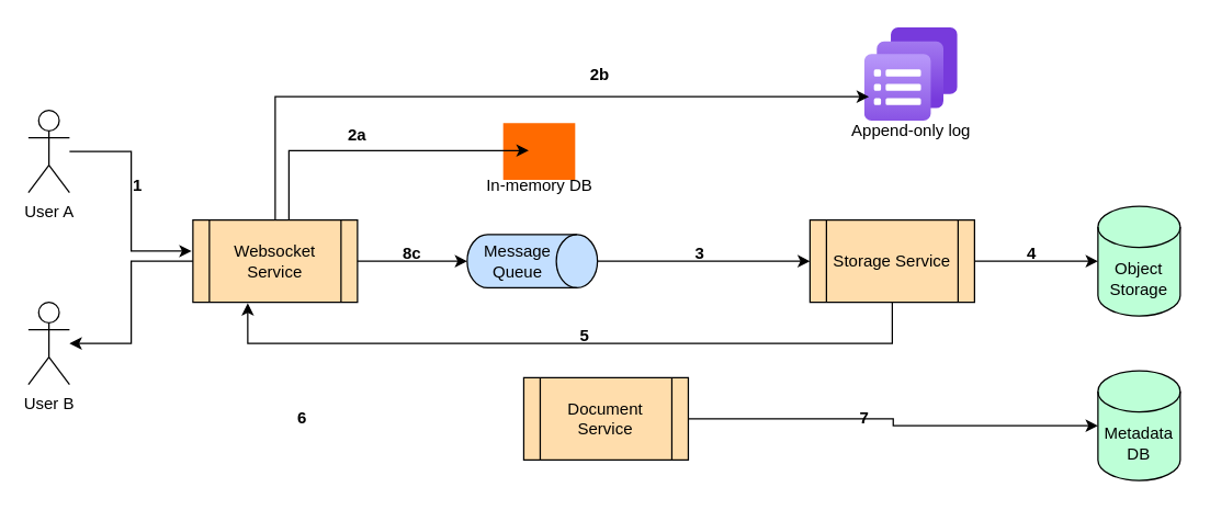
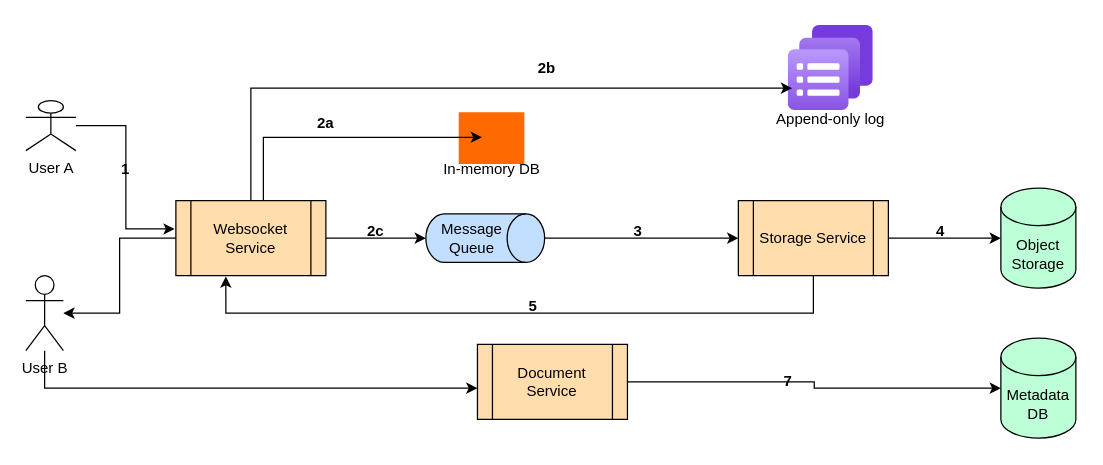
- <mxCell id="2" value="User A" style="shape=umlActor;verticalLabelPosition=bottom;verticalAlign=top;html=1;outlineConnect=0;" vertex="1" parent="1"><mxGeometry x="20" y="80" width="30" height="60" as="geometry" /></mxCell>
+ <mxCell id="2" value="User A" style="shape=umlActor;verticalLabelPosition=bottom;verticalAlign=top;html=1;outlineConnect=0;" vertex="1" parent="1"><mxGeometry x="20" y="80" width="40" height="40" as="geometry" /></mxCell>
- <mxCell id="28" value="&lt;b&gt;8c&lt;/b&gt;" style="text;html=1;align=center;verticalAlign=middle;whiteSpace=wrap;rounded=0;" vertex="1" parent="1"><mxGeometry x="270" y="170" width="60" height="30" as="geometry" /></mxCell>
+ <mxCell id="28" value="&lt;b&gt;2c&lt;/b&gt;" style="text;html=1;align=center;verticalAlign=middle;whiteSpace=wrap;rounded=0;" vertex="1" parent="1"><mxGeometry x="270" y="170" width="60" height="30" as="geometry" /></mxCell>
- <mxCell id="32" value="&lt;b&gt;6&lt;/b&gt;" style="text;html=1;align=center;verticalAlign=middle;whiteSpace=wrap;rounded=0;" vertex="1" parent="1"><mxGeometry x="190" y="290" width="60" height="30" as="geometry" /></mxCell>
+ <mxCell id="12" style="edgeStyle=orthogonalEdgeStyle;rounded=0;orthogonalLoop=1;jettySize=auto;html=1;" edge="1" parent="1" source="13" target="9"><mxGeometry relative="1" as="geometry"><Array as="points"><mxPoint x="35" y="310" /></Array></mxGeometry></mxCell>
